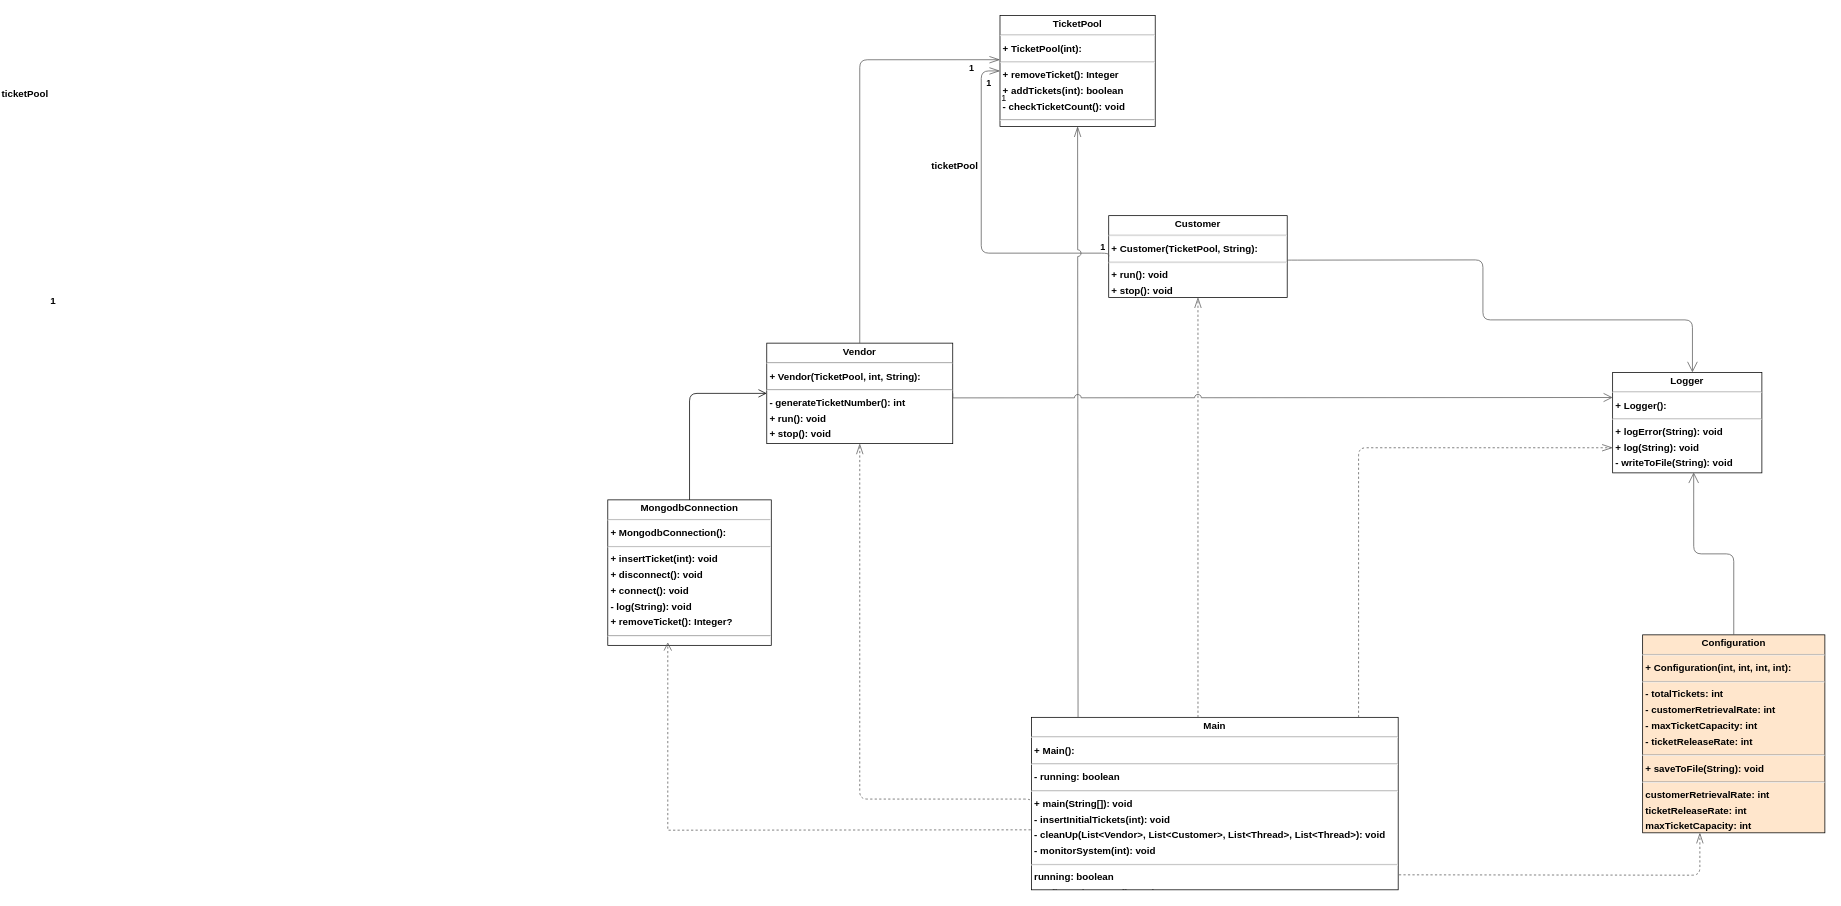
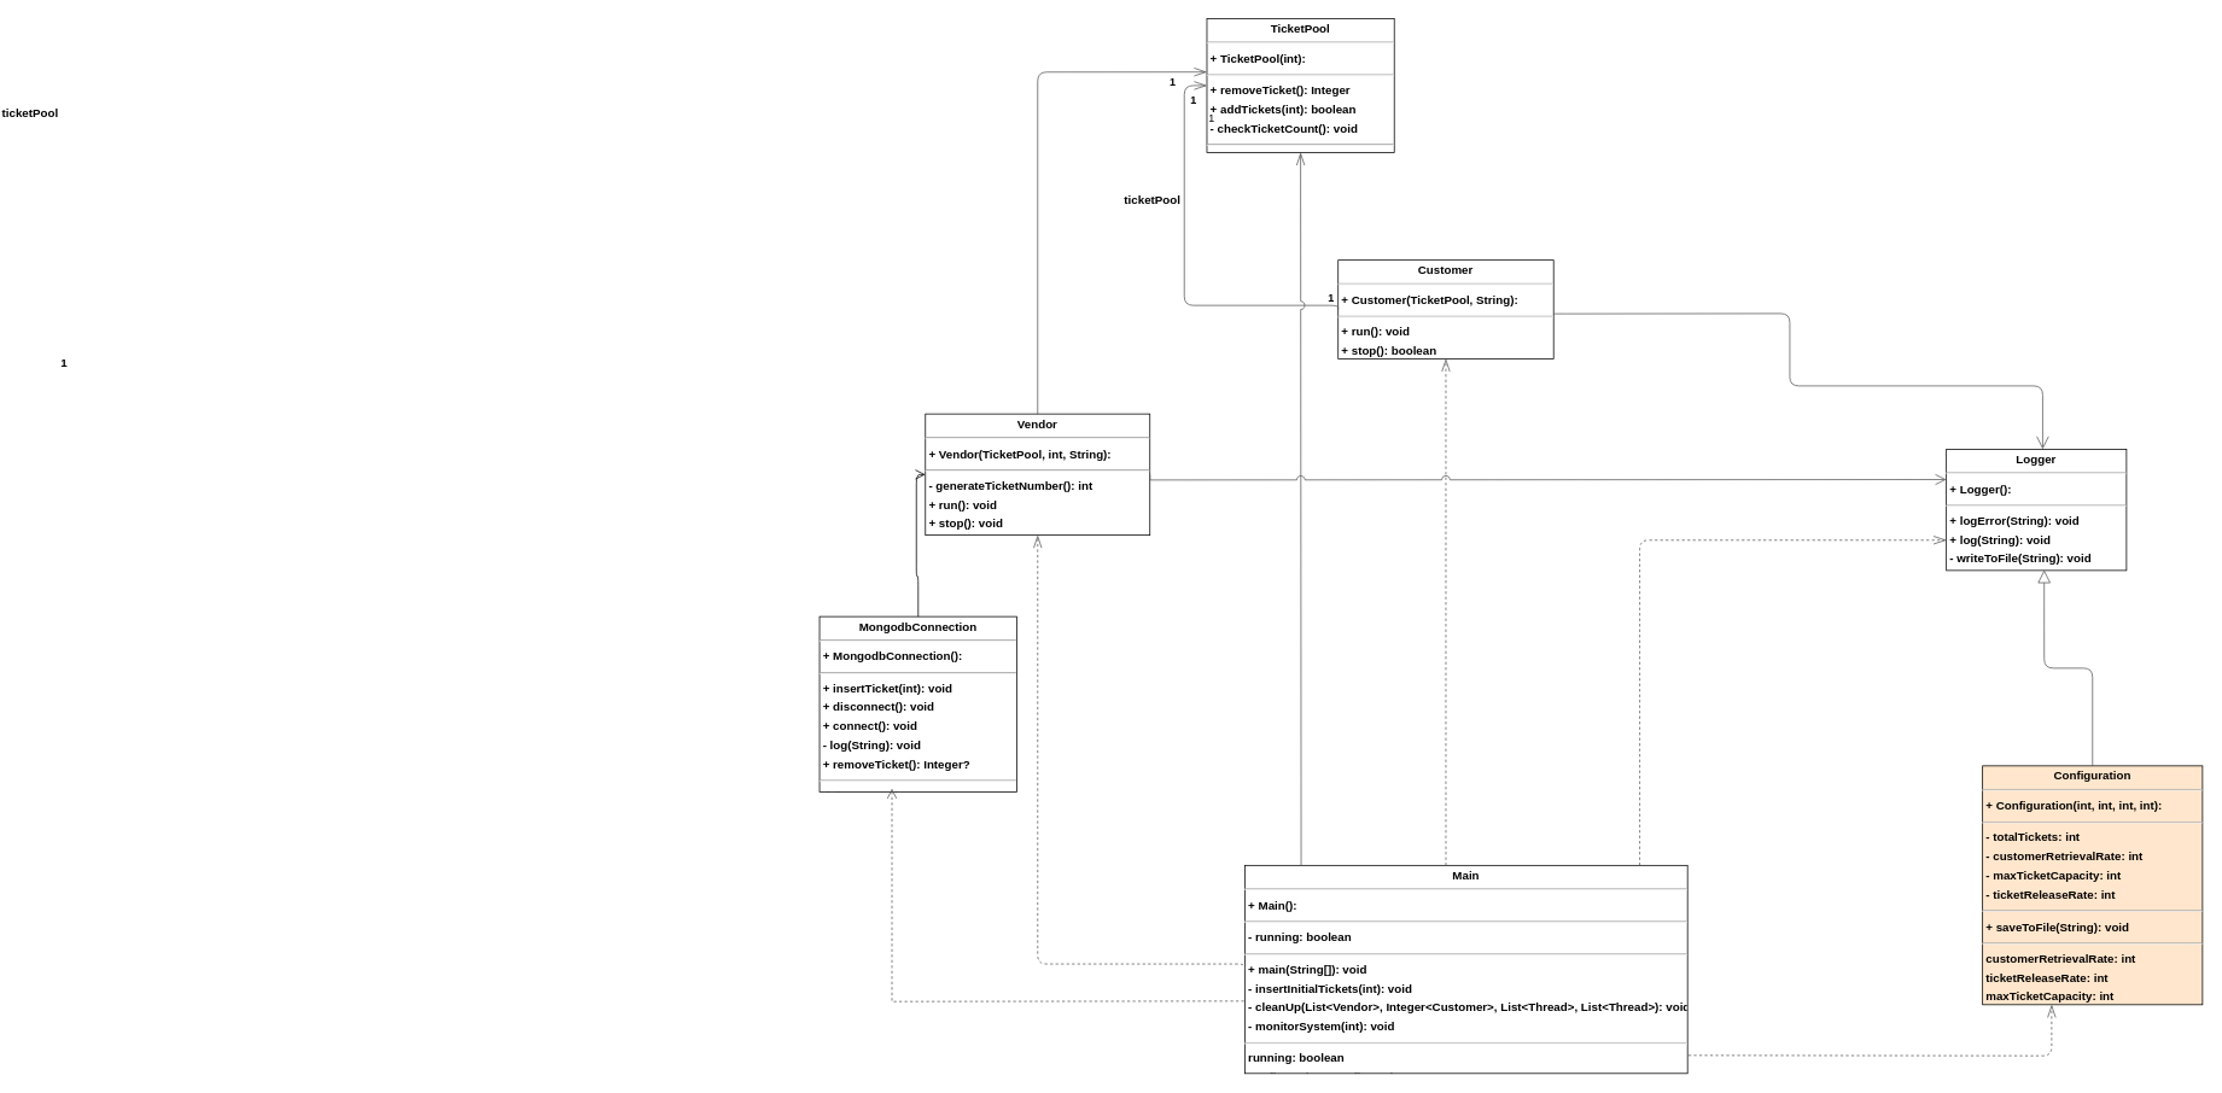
- <mxCell id="3" value="&lt;p style=&quot;margin:0px;margin-top:4px;text-align:center;&quot;&gt;&lt;span&gt;Customer&lt;/span&gt;&lt;/p&gt;&lt;hr&gt;&lt;p style=&quot;margin:0 0 0 4px;line-height:1.6;&quot;&gt;+ Customer(TicketPool, String): &lt;/p&gt;&lt;hr&gt;&lt;p style=&quot;margin:0 0 0 4px;line-height:1.6;&quot;&gt;+ run(): void&lt;br&gt;+ stop(): void&lt;/p&gt;" style="verticalAlign=top;align=left;overflow=fill;fontSize=13;fontFamily=Helvetica;html=1;rounded=0;shadow=0;comic=0;labelBackgroundColor=none;strokeWidth=1;fontStyle=1" parent="1" vertex="1"><mxGeometry x="688" y="287" width="238" height="109" as="geometry" /></mxCell>
+ <mxCell id="3" value="&lt;p style=&quot;margin:0px;margin-top:4px;text-align:center;&quot;&gt;&lt;span&gt;Customer&lt;/span&gt;&lt;/p&gt;&lt;hr&gt;&lt;p style=&quot;margin:0 0 0 4px;line-height:1.6;&quot;&gt;+ Customer(TicketPool, String): &lt;/p&gt;&lt;hr&gt;&lt;p style=&quot;margin:0 0 0 4px;line-height:1.6;&quot;&gt;+ run(): void&lt;br&gt;+ stop(): boolean&lt;/p&gt;" style="verticalAlign=top;align=left;overflow=fill;fontSize=13;fontFamily=Helvetica;html=1;rounded=0;shadow=0;comic=0;labelBackgroundColor=none;strokeWidth=1;fontStyle=1" parent="1" vertex="1"><mxGeometry x="688" y="287" width="238" height="109" as="geometry" /></mxCell>
- <mxCell id="19" value="" style="endArrow=open;html=1;rounded=1;edgeStyle=orthogonalEdgeStyle;endFill=0;endSize=12;strokeColor=#595959;entryX=0.543;entryY=0.996;entryDx=0;entryDy=0;entryPerimeter=0;exitX=0.5;exitY=0;exitDx=0;exitDy=0;fontSize=13;fontStyle=1" edge="1" parent="1" source="2" target="4"><mxGeometry width="50" height="50" relative="1" as="geometry"><mxPoint x="1420" y="746" as="sourcePoint" /><mxPoint x="1470" y="696" as="targetPoint" /></mxGeometry></mxCell>
+ <mxCell id="19" value="" style="endArrow=block;html=1;rounded=1;edgeStyle=orthogonalEdgeStyle;endFill=0;endSize=12;strokeColor=#595959;entryX=0.543;entryY=0.996;entryDx=0;entryDy=0;entryPerimeter=0;exitX=0.5;exitY=0;exitDx=0;exitDy=0;fontSize=13;fontStyle=1;" edge="1" parent="1" source="2" target="4"><mxGeometry width="50" height="50" relative="1" as="geometry"><mxPoint x="1420" y="746" as="sourcePoint" /><mxPoint x="1470" y="696" as="targetPoint" /></mxGeometry></mxCell>
- <mxCell id="6" value="&lt;p style=&quot;margin:0px;margin-top:4px;text-align:center;&quot;&gt;&lt;span&gt;MongodbConnection&lt;/span&gt;&lt;/p&gt;&lt;hr&gt;&lt;p style=&quot;margin:0 0 0 4px;line-height:1.6;&quot;&gt;+ MongodbConnection(): &lt;/p&gt;&lt;hr&gt;&lt;p style=&quot;margin:0 0 0 4px;line-height:1.6;&quot;&gt;+ insertTicket(int): void&lt;br&gt;+ disconnect(): void&lt;br&gt;+ connect(): void&lt;br&gt;- log(String): void&lt;br&gt;+ removeTicket(): Integer?&lt;/p&gt;&lt;hr&gt;&lt;p style=&quot;margin:0 0 0 4px;line-height:1.6;&quot;&gt; ticketCount: long&lt;/p&gt;" style="verticalAlign=top;align=left;overflow=fill;fontSize=13;fontFamily=Helvetica;html=1;rounded=0;shadow=0;comic=0;labelBackgroundColor=none;strokeWidth=1;fontStyle=1" parent="1" vertex="1"><mxGeometry x="20" y="666" width="218" height="194" as="geometry" /></mxCell>
+ <mxCell id="6" value="&lt;p style=&quot;margin:0px;margin-top:4px;text-align:center;&quot;&gt;&lt;span&gt;MongodbConnection&lt;/span&gt;&lt;/p&gt;&lt;hr&gt;&lt;p style=&quot;margin:0 0 0 4px;line-height:1.6;&quot;&gt;+ MongodbConnection(): &lt;/p&gt;&lt;hr&gt;&lt;p style=&quot;margin:0 0 0 4px;line-height:1.6;&quot;&gt;+ insertTicket(int): void&lt;br&gt;+ disconnect(): void&lt;br&gt;+ connect(): void&lt;br&gt;- log(String): void&lt;br&gt;+ removeTicket(): Integer?&lt;/p&gt;&lt;hr&gt;&lt;p style=&quot;margin:0 0 0 4px;line-height:1.6;&quot;&gt; ticketCount: long&lt;/p&gt;" style="verticalAlign=top;align=left;overflow=fill;fontSize=13;fontFamily=Helvetica;html=1;rounded=0;shadow=0;comic=0;labelBackgroundColor=none;strokeWidth=1;fontStyle=1" parent="1" vertex="1"><mxGeometry x="115" y="681" width="218" height="194" as="geometry" /></mxCell>
- <mxCell id="5" value="&lt;p style=&quot;margin:0px;margin-top:4px;text-align:center;&quot;&gt;&lt;span&gt;Main&lt;/span&gt;&lt;/p&gt;&lt;hr&gt;&lt;p style=&quot;margin:0 0 0 4px;line-height:1.6;&quot;&gt;+ Main(): &lt;/p&gt;&lt;hr&gt;&lt;p style=&quot;margin:0 0 0 4px;line-height:1.6;&quot;&gt;- running: boolean&lt;/p&gt;&lt;hr&gt;&lt;p style=&quot;margin:0 0 0 4px;line-height:1.6;&quot;&gt;+ main(String[]): void&lt;br&gt;- insertInitialTickets(int): void&lt;br&gt;- cleanUp(List&amp;lt;Vendor&amp;gt;, List&amp;lt;Customer&amp;gt;, List&amp;lt;Thread&amp;gt;, List&amp;lt;Thread&amp;gt;): void&lt;br&gt;- monitorSystem(int): void&lt;/p&gt;&lt;hr&gt;&lt;p style=&quot;margin:0 0 0 4px;line-height:1.6;&quot;&gt; running: boolean&lt;br&gt; configuration: Configuration?&lt;/p&gt;" style="verticalAlign=top;align=left;overflow=fill;fontSize=13;fontFamily=Helvetica;html=1;rounded=0;shadow=0;comic=0;labelBackgroundColor=none;strokeWidth=1;fontStyle=1" parent="1" vertex="1"><mxGeometry x="585" y="956" width="489" height="230" as="geometry" /></mxCell>
+ <mxCell id="5" value="&lt;p style=&quot;margin:0px;margin-top:4px;text-align:center;&quot;&gt;&lt;span&gt;Main&lt;/span&gt;&lt;/p&gt;&lt;hr&gt;&lt;p style=&quot;margin:0 0 0 4px;line-height:1.6;&quot;&gt;+ Main(): &lt;/p&gt;&lt;hr&gt;&lt;p style=&quot;margin:0 0 0 4px;line-height:1.6;&quot;&gt;- running: boolean&lt;/p&gt;&lt;hr&gt;&lt;p style=&quot;margin:0 0 0 4px;line-height:1.6;&quot;&gt;+ main(String[]): void&lt;br&gt;- insertInitialTickets(int): void&lt;br&gt;- cleanUp(List&amp;lt;Vendor&amp;gt;, Integer&amp;lt;Customer&amp;gt;, List&amp;lt;Thread&amp;gt;, List&amp;lt;Thread&amp;gt;): void&lt;br&gt;- monitorSystem(int): void&lt;/p&gt;&lt;hr&gt;&lt;p style=&quot;margin:0 0 0 4px;line-height:1.6;&quot;&gt; running: boolean&lt;br&gt; configuration: Configuration?&lt;/p&gt;" style="verticalAlign=top;align=left;overflow=fill;fontSize=13;fontFamily=Helvetica;html=1;rounded=0;shadow=0;comic=0;labelBackgroundColor=none;strokeWidth=1;fontStyle=1" parent="1" vertex="1"><mxGeometry x="585" y="956" width="489" height="230" as="geometry" /></mxCell>
